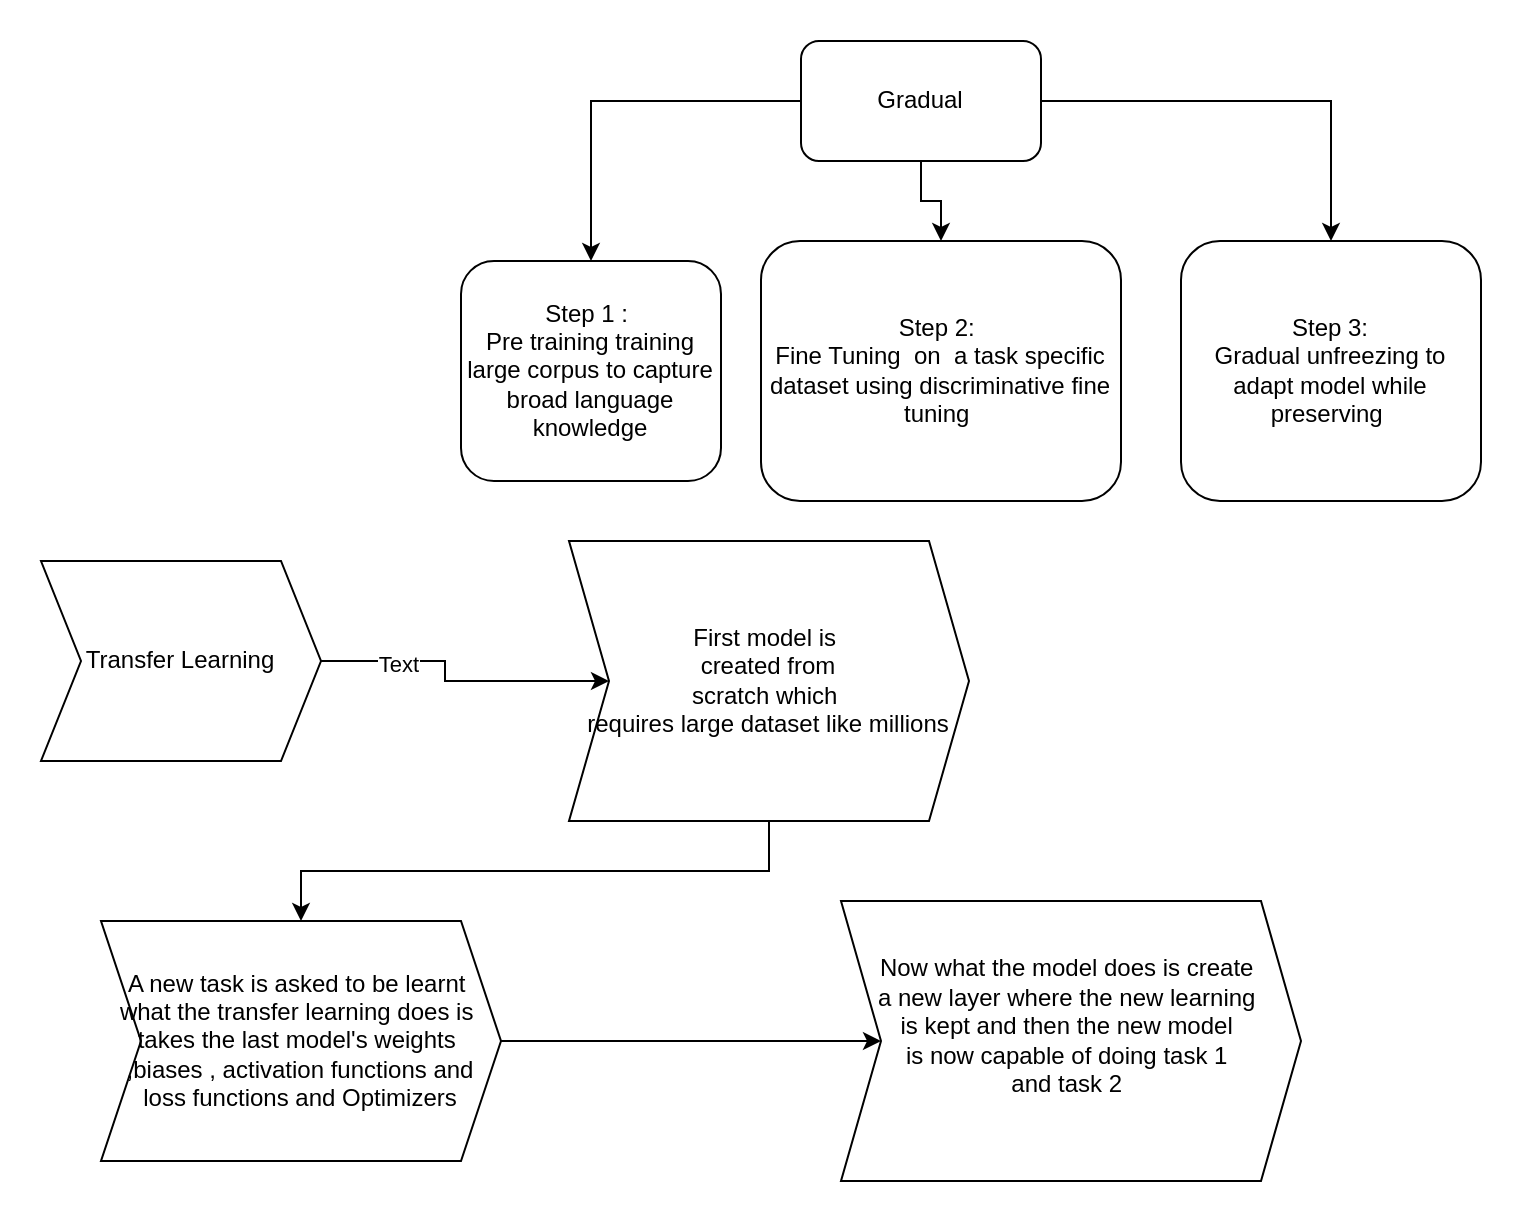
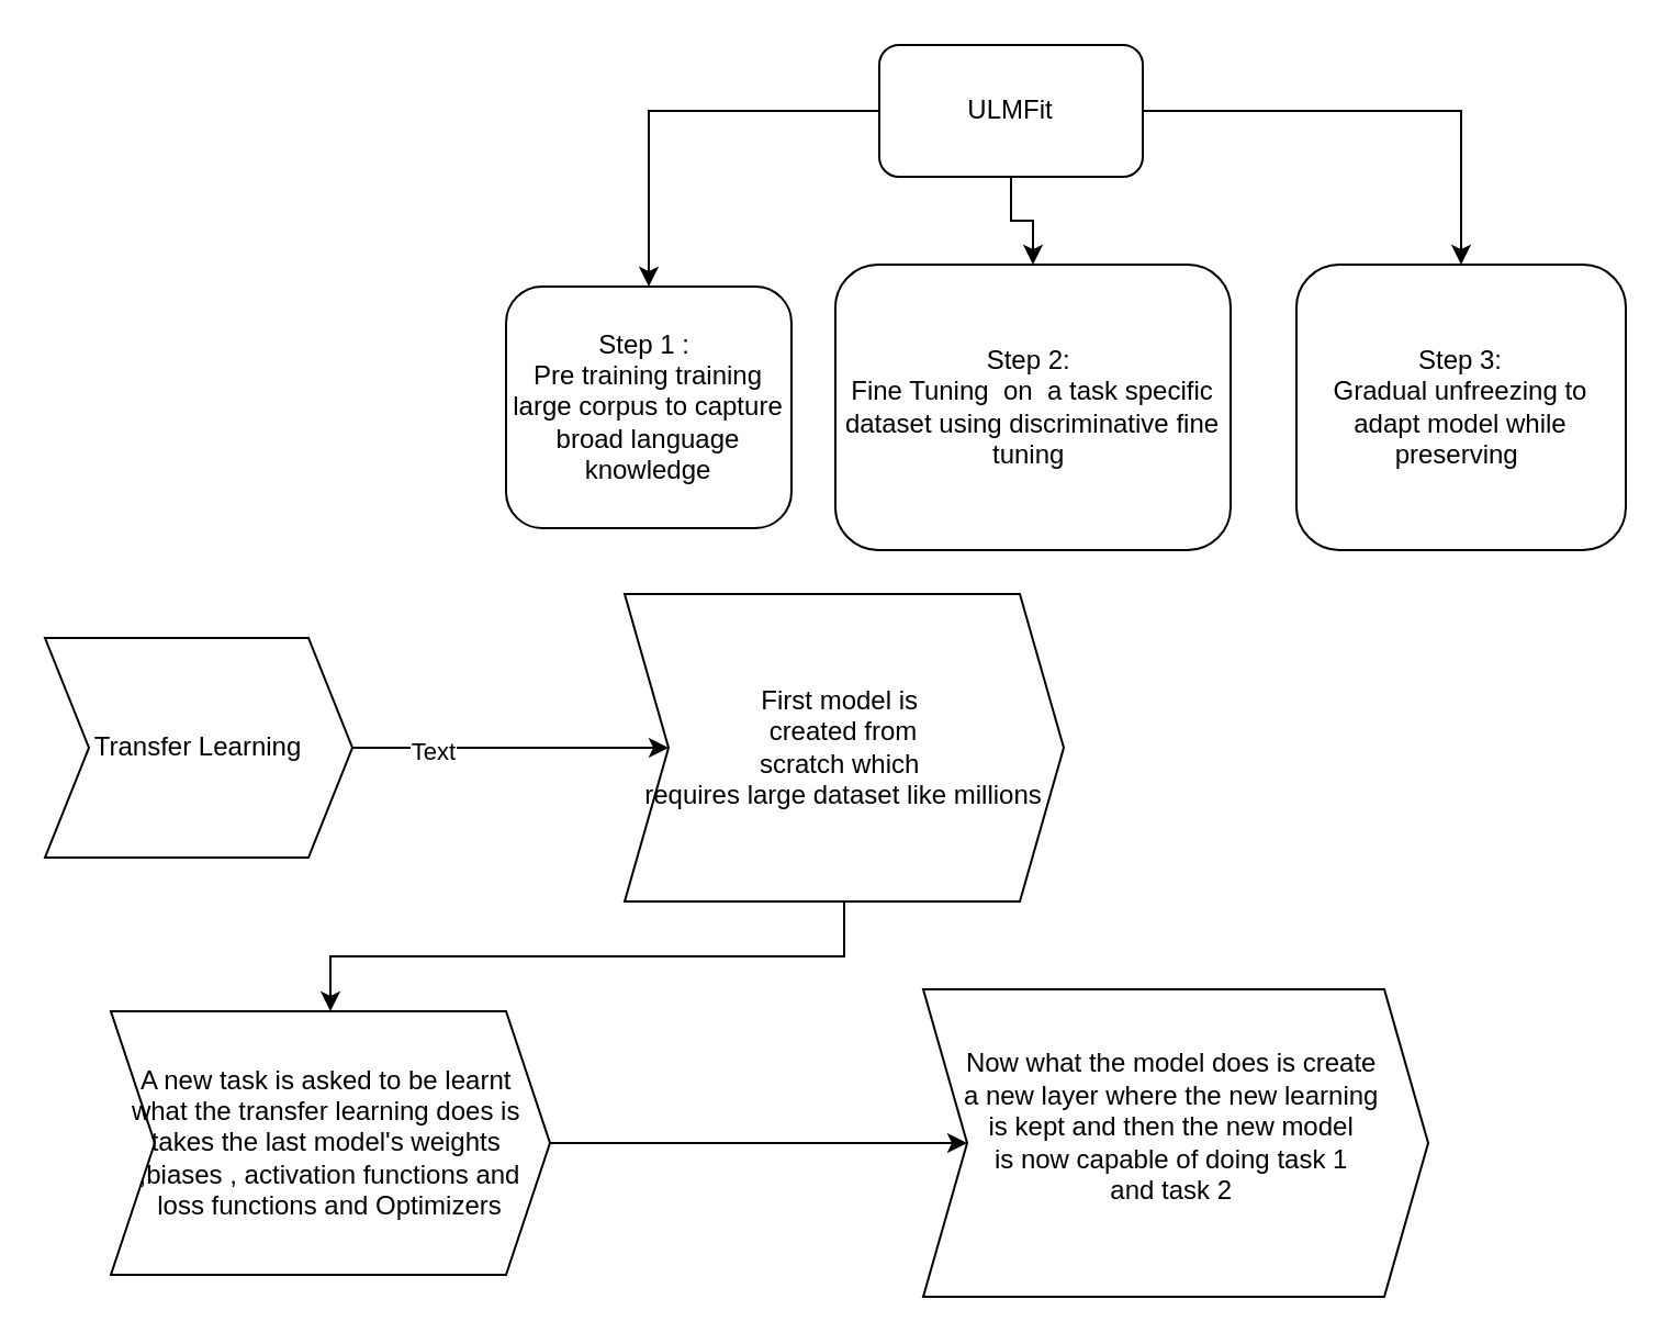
- <mxCell id="5" value="Gradual" style="rounded=1;whiteSpace=wrap;html=1;" vertex="1" parent="1"><mxGeometry x="400" y="20" width="120" height="60" as="geometry" /></mxCell>
+ <mxCell id="5" value="ULMFit" style="rounded=1;whiteSpace=wrap;html=1;" vertex="1" parent="1"><mxGeometry x="400" y="20" width="120" height="60" as="geometry" /></mxCell>
- <mxCell id="11" value="Transfer Learning" style="shape=step;perimeter=stepPerimeter;whiteSpace=wrap;html=1;fixedSize=1;" vertex="1" parent="1"><mxGeometry x="20" y="280" width="140" height="100" as="geometry" /></mxCell>
+ <mxCell id="11" value="Transfer Learning" style="shape=step;perimeter=stepPerimeter;whiteSpace=wrap;html=1;fixedSize=1;" vertex="1" parent="1"><mxGeometry x="20" y="290" width="140" height="100" as="geometry" /></mxCell>
